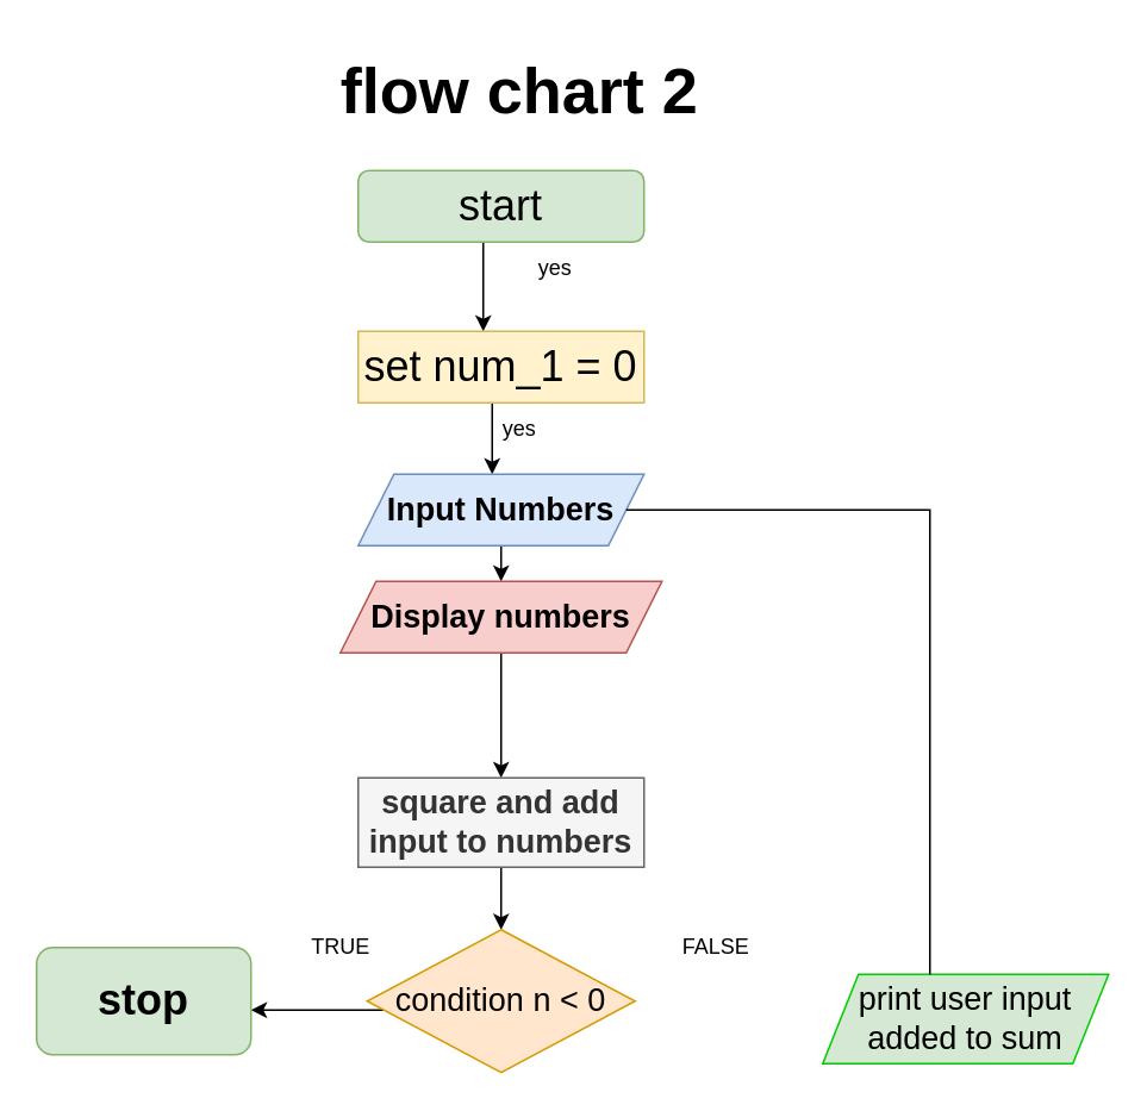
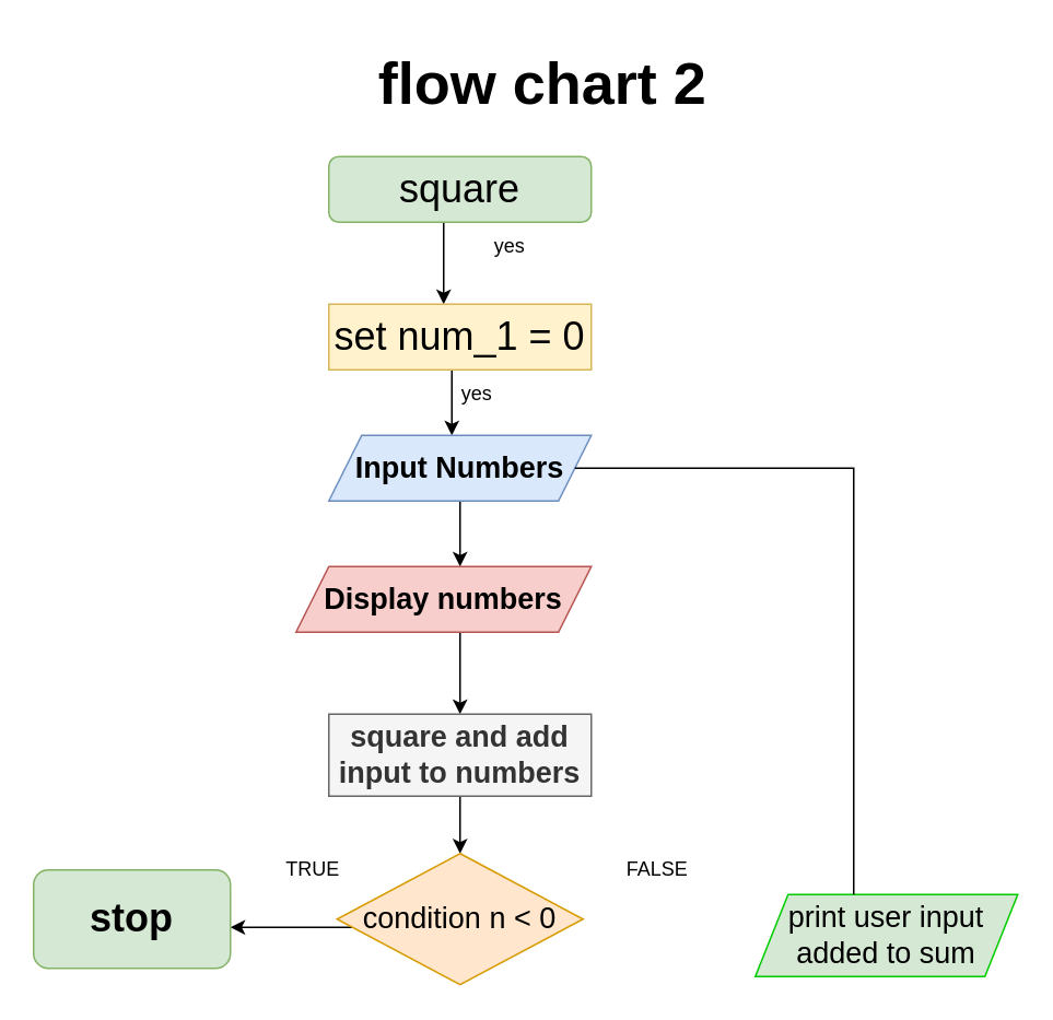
- <mxCell id="21" value="&lt;font style=&quot;font-size: 36px;&quot;&gt;&lt;b&gt;flow chart 2&lt;/b&gt;&lt;/font&gt;" style="text;html=1;align=center;verticalAlign=middle;resizable=0;points=[];autosize=1;strokeColor=none;fillColor=none;" vertex="1" parent="1"><mxGeometry x="180" y="20" width="220" height="60" as="geometry" /></mxCell>
+ <mxCell id="21" value="&lt;font style=&quot;font-size: 36px;&quot;&gt;&lt;b&gt;flow chart 2&lt;/b&gt;&lt;/font&gt;" style="text;html=1;align=center;verticalAlign=middle;resizable=0;points=[];autosize=1;strokeColor=none;fillColor=none;" vertex="1" parent="1"><mxGeometry x="220" y="20" width="220" height="60" as="geometry" /></mxCell>
- <mxCell id="3" value="&lt;font style=&quot;font-size: 24px;&quot;&gt;start&lt;/font&gt;" style="rounded=1;whiteSpace=wrap;html=1;fontSize=12;glass=0;strokeWidth=1;shadow=0;fillColor=#d5e8d4;strokeColor=#82b366;" parent="1" vertex="1"><mxGeometry x="200" y="95" width="160" height="40" as="geometry" /></mxCell>
+ <mxCell id="3" value="&lt;font style=&quot;font-size: 24px;&quot;&gt;square&lt;/font&gt;" style="rounded=1;whiteSpace=wrap;html=1;fontSize=12;glass=0;strokeWidth=1;shadow=0;fillColor=#d5e8d4;strokeColor=#82b366;" parent="1" vertex="1"><mxGeometry x="200" y="95" width="160" height="40" as="geometry" /></mxCell>
- <mxCell id="9" value="&lt;font style=&quot;font-size: 18px;&quot;&gt;&lt;b&gt;Display numbers&lt;/b&gt;&lt;/font&gt;" style="shape=parallelogram;perimeter=parallelogramPerimeter;whiteSpace=wrap;html=1;fixedSize=1;fillColor=#f8cecc;strokeColor=#b85450;" vertex="1" parent="1"><mxGeometry x="190" y="325" width="180" height="40" as="geometry" /></mxCell>
+ <mxCell id="9" value="&lt;font style=&quot;font-size: 18px;&quot;&gt;&lt;b&gt;Display numbers&lt;/b&gt;&lt;/font&gt;" style="shape=parallelogram;perimeter=parallelogramPerimeter;whiteSpace=wrap;html=1;fixedSize=1;fillColor=#f8cecc;strokeColor=#b85450;" vertex="1" parent="1"><mxGeometry x="180" y="345" width="180" height="40" as="geometry" /></mxCell>
